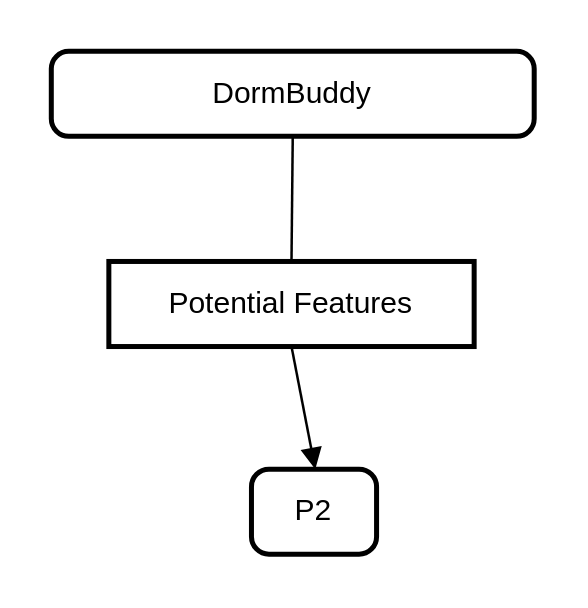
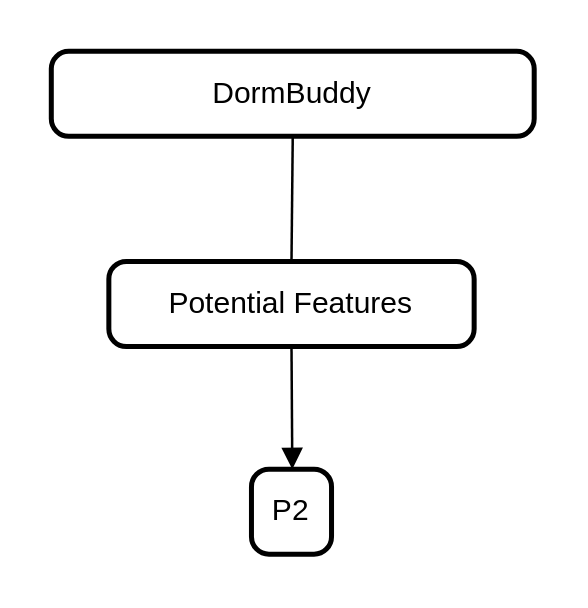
- <mxCell id="3" value="Potential Features" style="absoluteArcSize=1;arcSize=14;whiteSpace=wrap;strokeWidth=2;rounded=0;" parent="1" vertex="1"><mxGeometry x="43" y="104" width="146" height="34" as="geometry" /></mxCell>
+ <mxCell id="3" value="Potential Features" style="rounded=1;absoluteArcSize=1;arcSize=14;whiteSpace=wrap;strokeWidth=2;" parent="1" vertex="1"><mxGeometry x="43" y="104" width="146" height="34" as="geometry" /></mxCell>
- <mxCell id="4" value="P2" style="rounded=1;absoluteArcSize=1;arcSize=14;whiteSpace=wrap;strokeWidth=2;" parent="1" vertex="1"><mxGeometry x="100" y="187" width="50" height="34" as="geometry" /></mxCell>
+ <mxCell id="4" value="P2" style="rounded=1;absoluteArcSize=1;arcSize=14;whiteSpace=wrap;strokeWidth=2;" parent="1" vertex="1"><mxGeometry x="100" y="187" width="32" height="34" as="geometry" /></mxCell>
